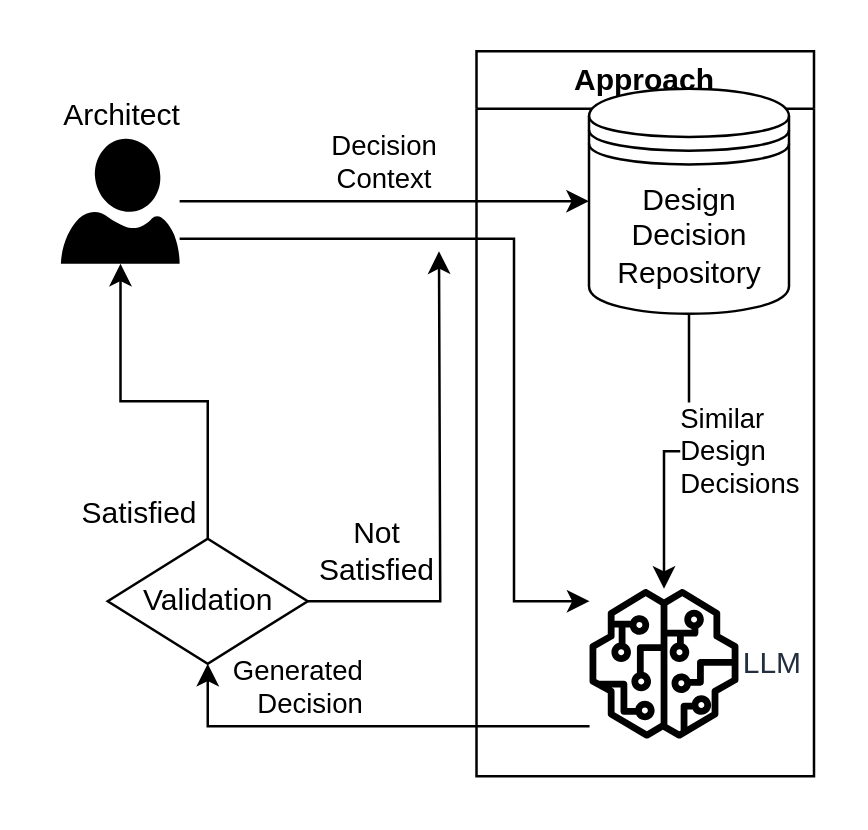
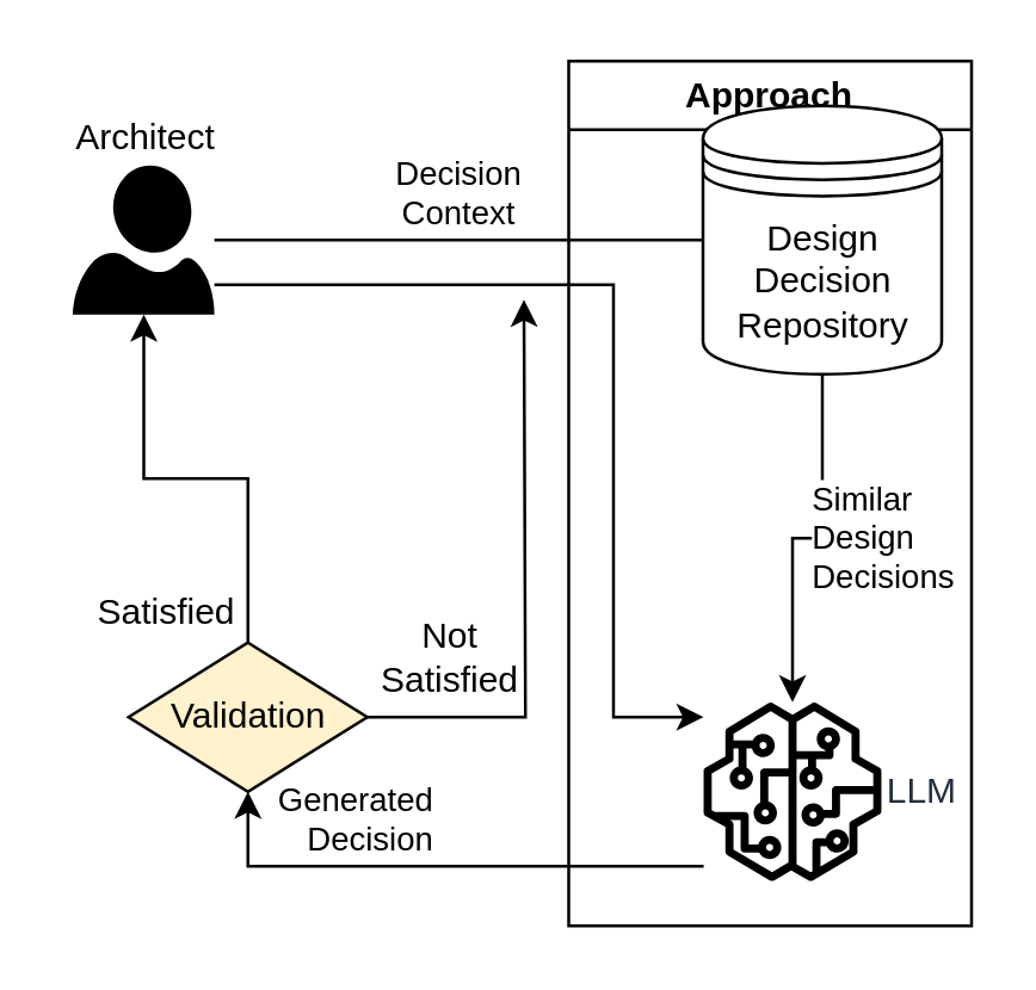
- <mxCell id="2" value="Decision&lt;br&gt;Context" style="edgeStyle=orthogonalEdgeStyle;rounded=0;orthogonalLoop=1;jettySize=auto;html=1;labelPosition=center;verticalLabelPosition=top;align=center;verticalAlign=bottom;" edge="1" parent="1" source="4" target="6"><mxGeometry relative="1" as="geometry"><mxPoint x="195" y="95" as="targetPoint" /></mxGeometry></mxCell>
+ <mxCell id="2" value="Decision&lt;br&gt;Context" style="edgeStyle=orthogonalEdgeStyle;rounded=0;orthogonalLoop=1;jettySize=auto;html=1;labelPosition=center;verticalLabelPosition=top;align=center;verticalAlign=bottom;endArrow=none;" edge="1" parent="1" source="4" target="6"><mxGeometry relative="1" as="geometry"><mxPoint x="195" y="95" as="targetPoint" /></mxGeometry></mxCell>
- <mxCell id="11" value="Validation" style="rhombus;whiteSpace=wrap;html=1;" vertex="1" parent="1"><mxGeometry x="42.5" y="215" width="80" height="50" as="geometry" /></mxCell>
+ <mxCell id="11" value="Validation" style="rhombus;whiteSpace=wrap;html=1;fillColor=#fff2cc;" vertex="1" parent="1"><mxGeometry x="42.5" y="215" width="80" height="50" as="geometry" /></mxCell>
